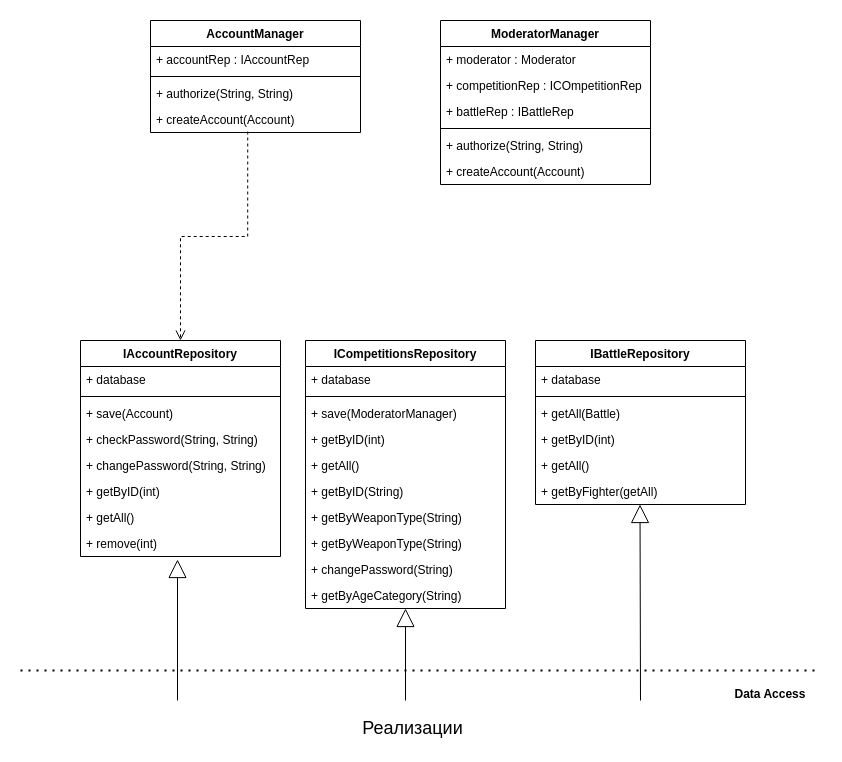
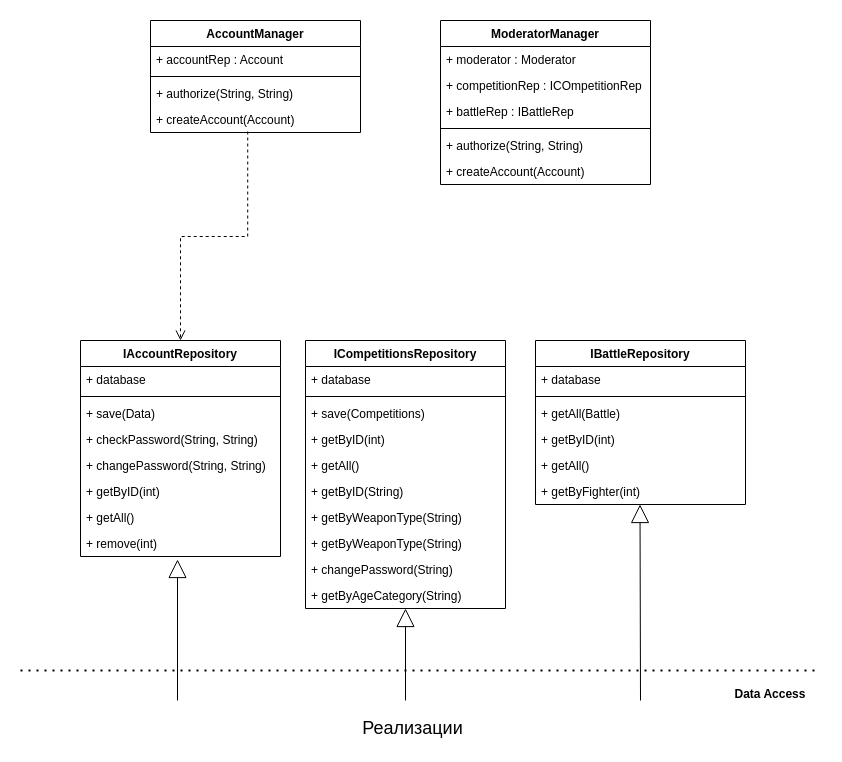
- <mxCell id="36" value="+ accountRep : IAccountRep" style="text;strokeColor=none;fillColor=none;align=left;verticalAlign=top;spacingLeft=4;spacingRight=4;overflow=hidden;rotatable=0;points=[[0,0.5],[1,0.5]];portConstraint=eastwest;" vertex="1" parent="35"><mxGeometry y="26" width="210" height="26" as="geometry" /></mxCell>
+ <mxCell id="36" value="+ accountRep : Account" style="text;strokeColor=none;fillColor=none;align=left;verticalAlign=top;spacingLeft=4;spacingRight=4;overflow=hidden;rotatable=0;points=[[0,0.5],[1,0.5]];portConstraint=eastwest;" vertex="1" parent="35"><mxGeometry y="26" width="210" height="26" as="geometry" /></mxCell>
- <mxCell id="8" value="+ save(Account)" style="text;strokeColor=none;fillColor=none;align=left;verticalAlign=top;spacingLeft=4;spacingRight=4;overflow=hidden;rotatable=0;points=[[0,0.5],[1,0.5]];portConstraint=eastwest;" vertex="1" parent="5"><mxGeometry y="60" width="200" height="26" as="geometry" /></mxCell>
+ <mxCell id="8" value="+ save(Data)" style="text;strokeColor=none;fillColor=none;align=left;verticalAlign=top;spacingLeft=4;spacingRight=4;overflow=hidden;rotatable=0;points=[[0,0.5],[1,0.5]];portConstraint=eastwest;" vertex="1" parent="5"><mxGeometry y="60" width="200" height="26" as="geometry" /></mxCell>
- <mxCell id="17" value="+ save(ModeratorManager)" style="text;strokeColor=none;fillColor=none;align=left;verticalAlign=top;spacingLeft=4;spacingRight=4;overflow=hidden;rotatable=0;points=[[0,0.5],[1,0.5]];portConstraint=eastwest;" vertex="1" parent="14"><mxGeometry y="60" width="200" height="26" as="geometry" /></mxCell>
+ <mxCell id="17" value="+ save(Competitions)" style="text;strokeColor=none;fillColor=none;align=left;verticalAlign=top;spacingLeft=4;spacingRight=4;overflow=hidden;rotatable=0;points=[[0,0.5],[1,0.5]];portConstraint=eastwest;" vertex="1" parent="14"><mxGeometry y="60" width="200" height="26" as="geometry" /></mxCell>
- <mxCell id="31" value="+ getByFighter(getAll)" style="text;strokeColor=none;fillColor=none;align=left;verticalAlign=top;spacingLeft=4;spacingRight=4;overflow=hidden;rotatable=0;points=[[0,0.5],[1,0.5]];portConstraint=eastwest;" vertex="1" parent="25"><mxGeometry y="138" width="210" height="26" as="geometry" /></mxCell>
+ <mxCell id="31" value="+ getByFighter(int)" style="text;strokeColor=none;fillColor=none;align=left;verticalAlign=top;spacingLeft=4;spacingRight=4;overflow=hidden;rotatable=0;points=[[0,0.5],[1,0.5]];portConstraint=eastwest;" vertex="1" parent="25"><mxGeometry y="138" width="210" height="26" as="geometry" /></mxCell>
